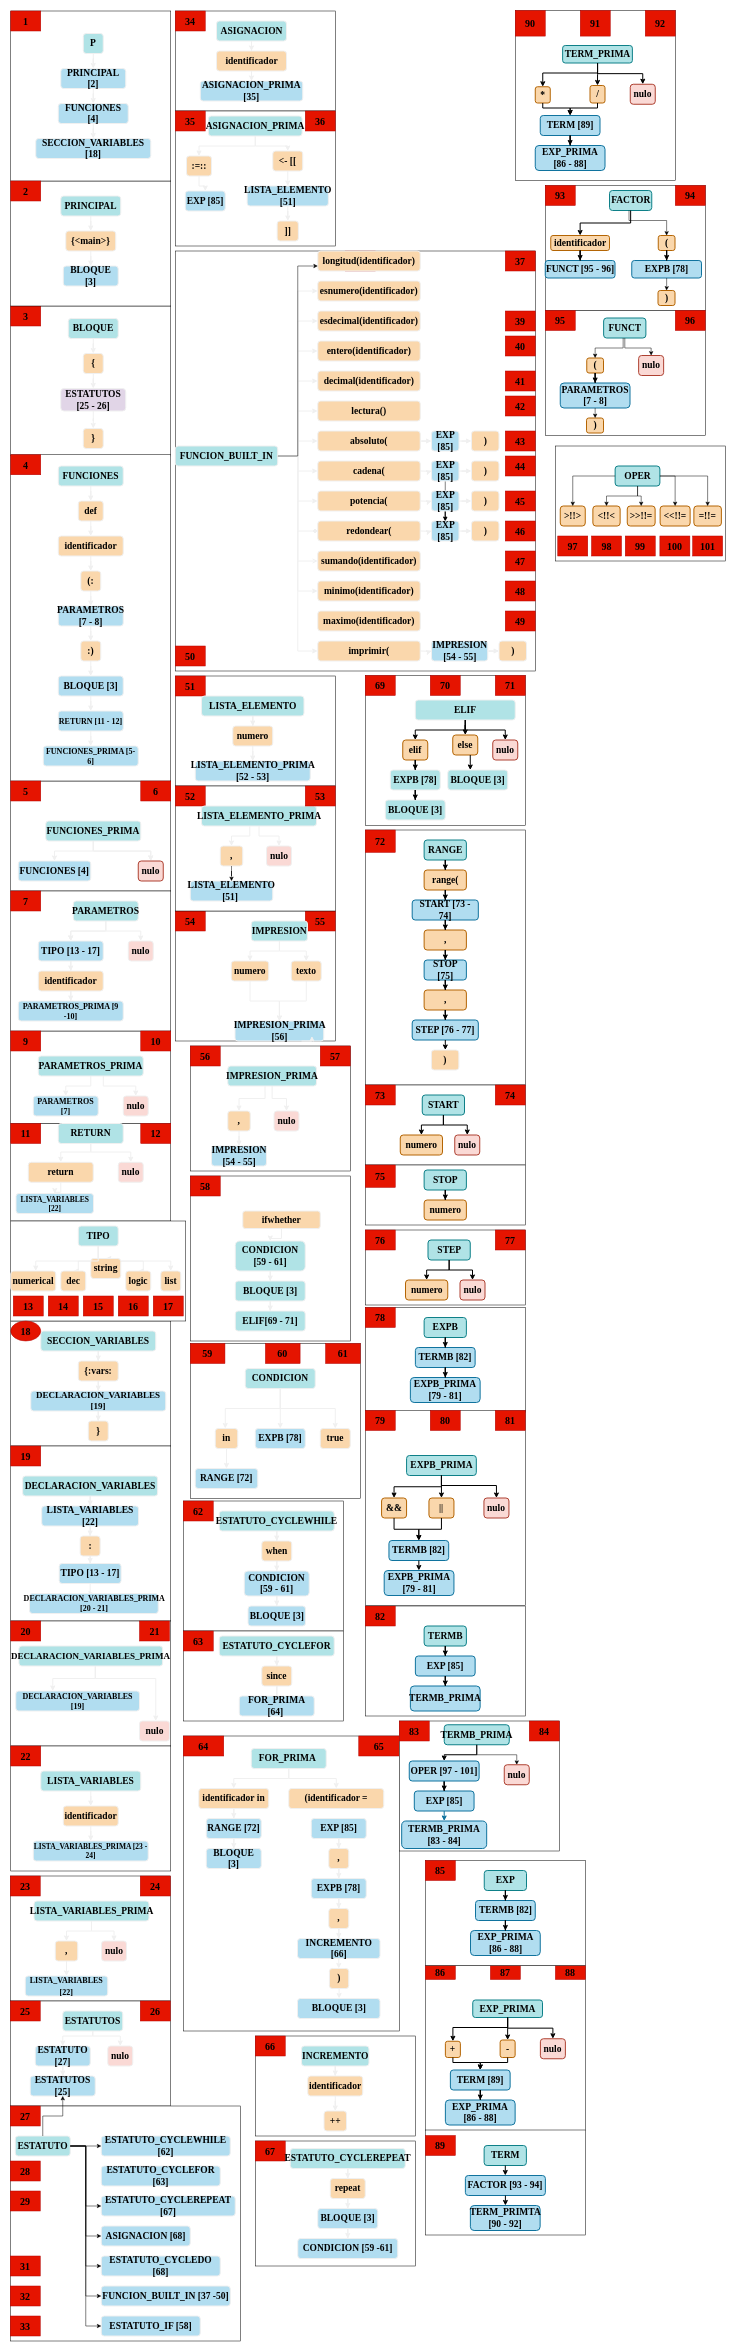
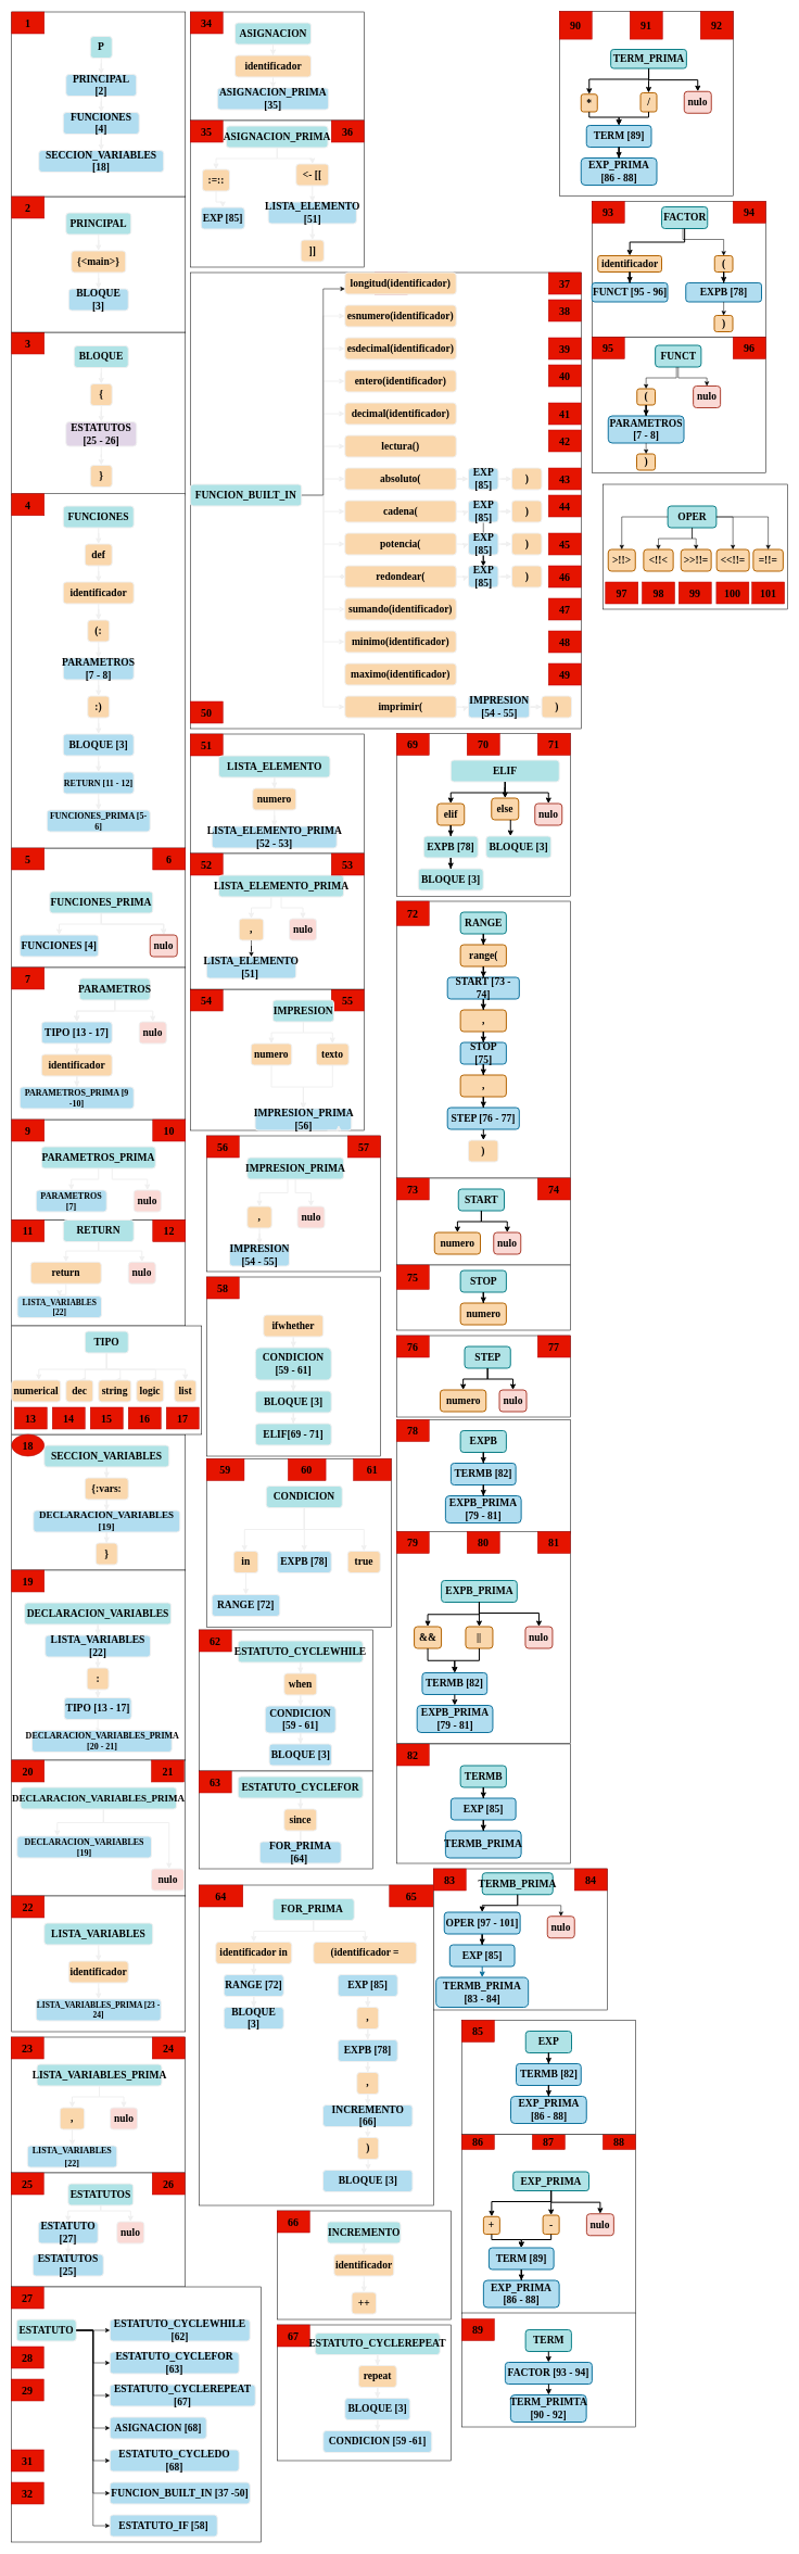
+ <mxCell id="349" value="&lt;b style=&quot;font-family: Reload; font-size: 20px;&quot;&gt;38&lt;/b&gt;" style="rounded=0;whiteSpace=wrap;html=1;fillColor=#e51400;fontColor=#000000;strokeColor=#B20000;movable=1;resizable=1;rotatable=1;deletable=1;editable=1;locked=0;connectable=1;" vertex="1" parent="346"><mxGeometry x="660" y="50" width="60" height="40" as="geometry" /></mxCell>
- <mxCell id="49" value="ifwhether" style="rounded=1;whiteSpace=wrap;html=1;fillColor=#fad7ac;strokeColor=#F0F0F0;fontStyle=1;fontSize=19;fontFamily=Gill Sans Nova;strokeWidth=2;fontColor=#000000;" vertex="1" parent="46"><mxGeometry x="105" y="70" width="155" height="35" as="geometry" /></mxCell>
+ <mxCell id="49" value="ifwhether" style="rounded=1;whiteSpace=wrap;html=1;fillColor=#fad7ac;strokeColor=#F0F0F0;fontStyle=1;fontSize=19;fontFamily=Gill Sans Nova;strokeWidth=2;fontColor=#000000;" vertex="1" parent="46"><mxGeometry x="105" y="70" width="110" height="40" as="geometry" /></mxCell>
- <mxCell id="150" value="string" style="rounded=1;whiteSpace=wrap;html=1;fillColor=#fad7ac;strokeColor=#F0F0F0;fontStyle=1;fontSize=19;fontColor=#000000;fontFamily=Gill Sans Nova;strokeWidth=2;" parent="1" vertex="1"><mxGeometry x="181" y="2516" width="60" height="40" as="geometry" /></mxCell>
+ <mxCell id="150" value="string" style="rounded=1;whiteSpace=wrap;html=1;fillColor=#fad7ac;strokeColor=#F0F0F0;fontStyle=1;fontSize=19;fontColor=#000000;fontFamily=Gill Sans Nova;strokeWidth=2;" parent="1" vertex="1"><mxGeometry x="181" y="2541" width="60" height="40" as="geometry" /></mxCell>
- <mxCell id="290" style="edgeStyle=orthogonalEdgeStyle;rounded=0;orthogonalLoop=1;jettySize=auto;html=1;" edge="1" parent="1" source="286" target="257"><mxGeometry relative="1" as="geometry" /></mxCell>
+ <mxCell id="290" style="edgeStyle=orthogonalEdgeStyle;rounded=0;orthogonalLoop=1;jettySize=auto;html=1;entryX=0;entryY=0.5;entryDx=0;entryDy=0;" edge="1" parent="1" source="286" target="289"><mxGeometry relative="1" as="geometry" /></mxCell>
- <mxCell id="305" value="&lt;b style=&quot;font-family: Reload; font-size: 20px;&quot;&gt;33&lt;/b&gt;" style="rounded=0;whiteSpace=wrap;html=1;fillColor=#e51400;fontColor=#000000;strokeColor=#B20000;movable=1;resizable=1;rotatable=1;deletable=1;editable=1;locked=0;connectable=1;container=0;" vertex="1" parent="1"><mxGeometry x="20" y="4631" width="60" height="40" as="geometry" /></mxCell>
